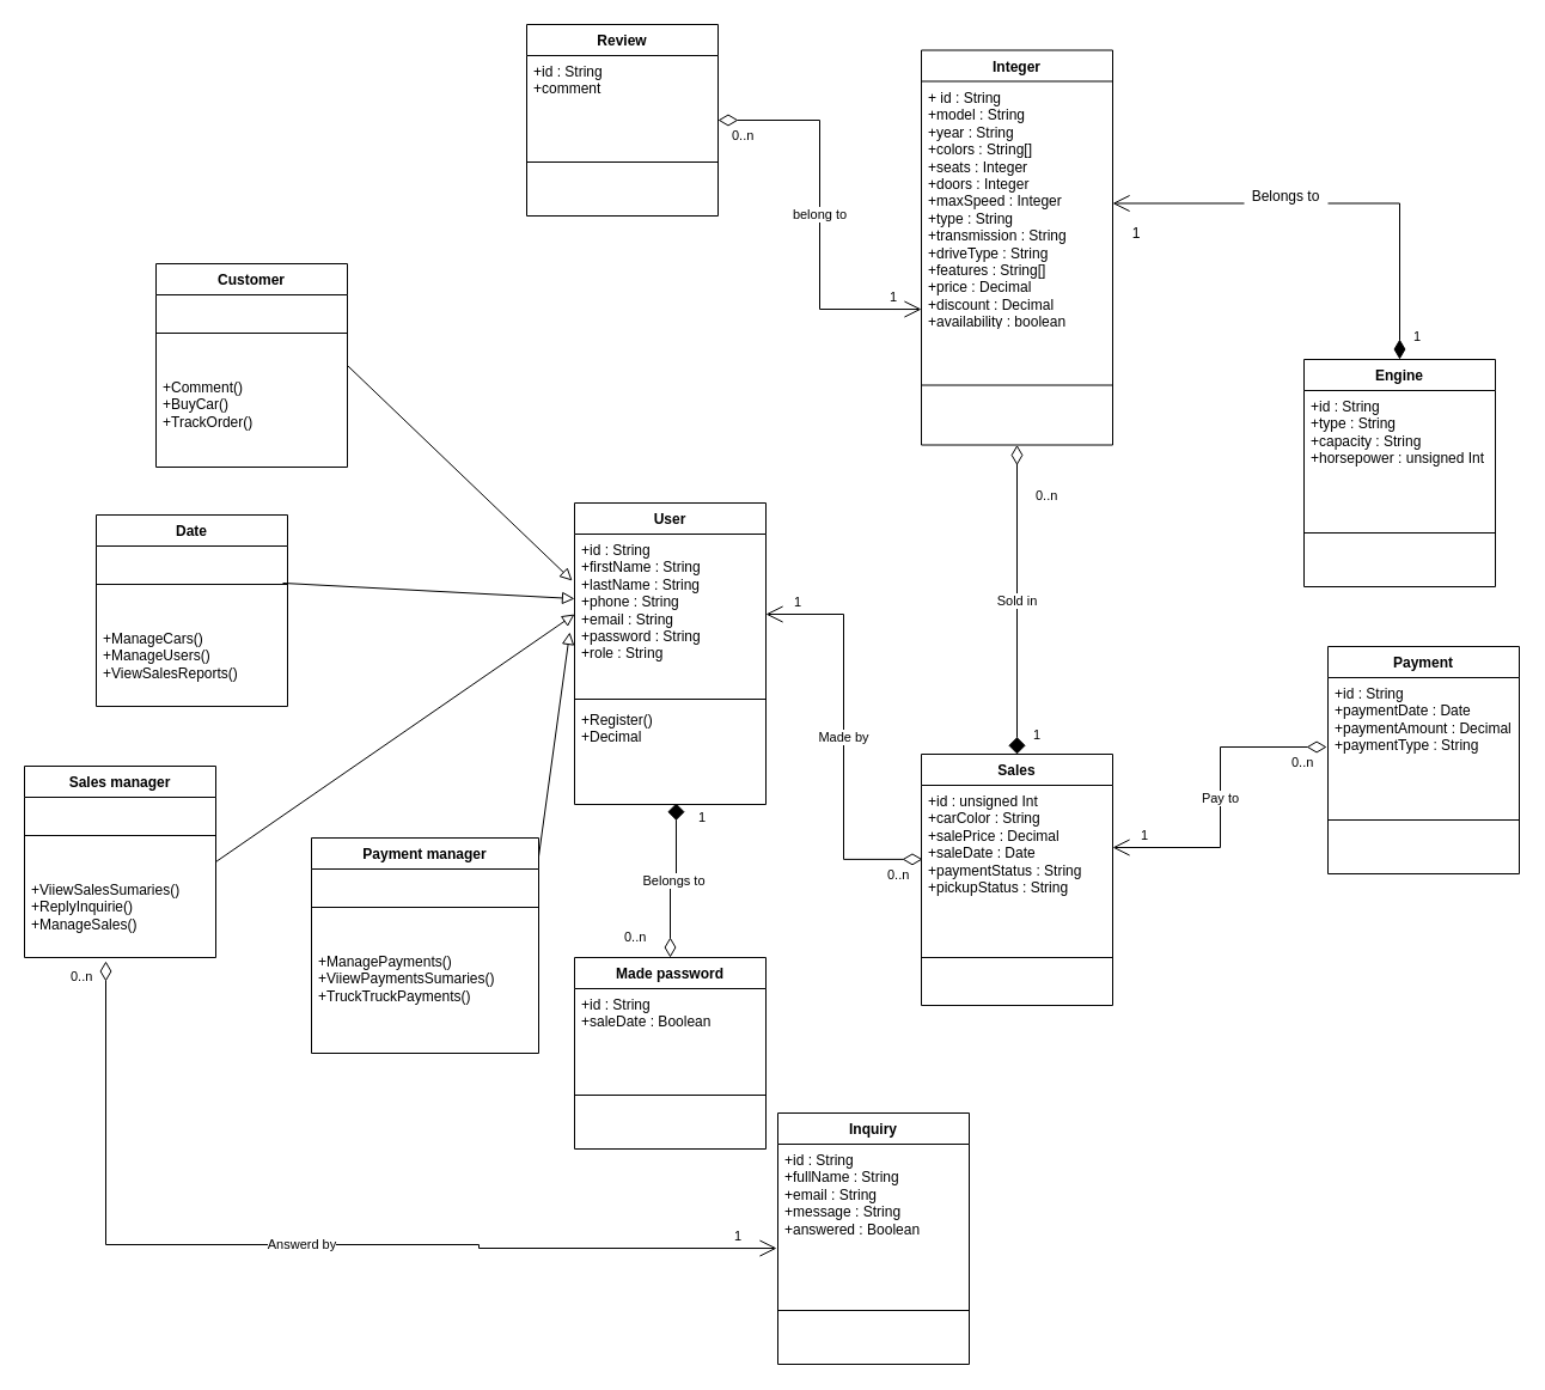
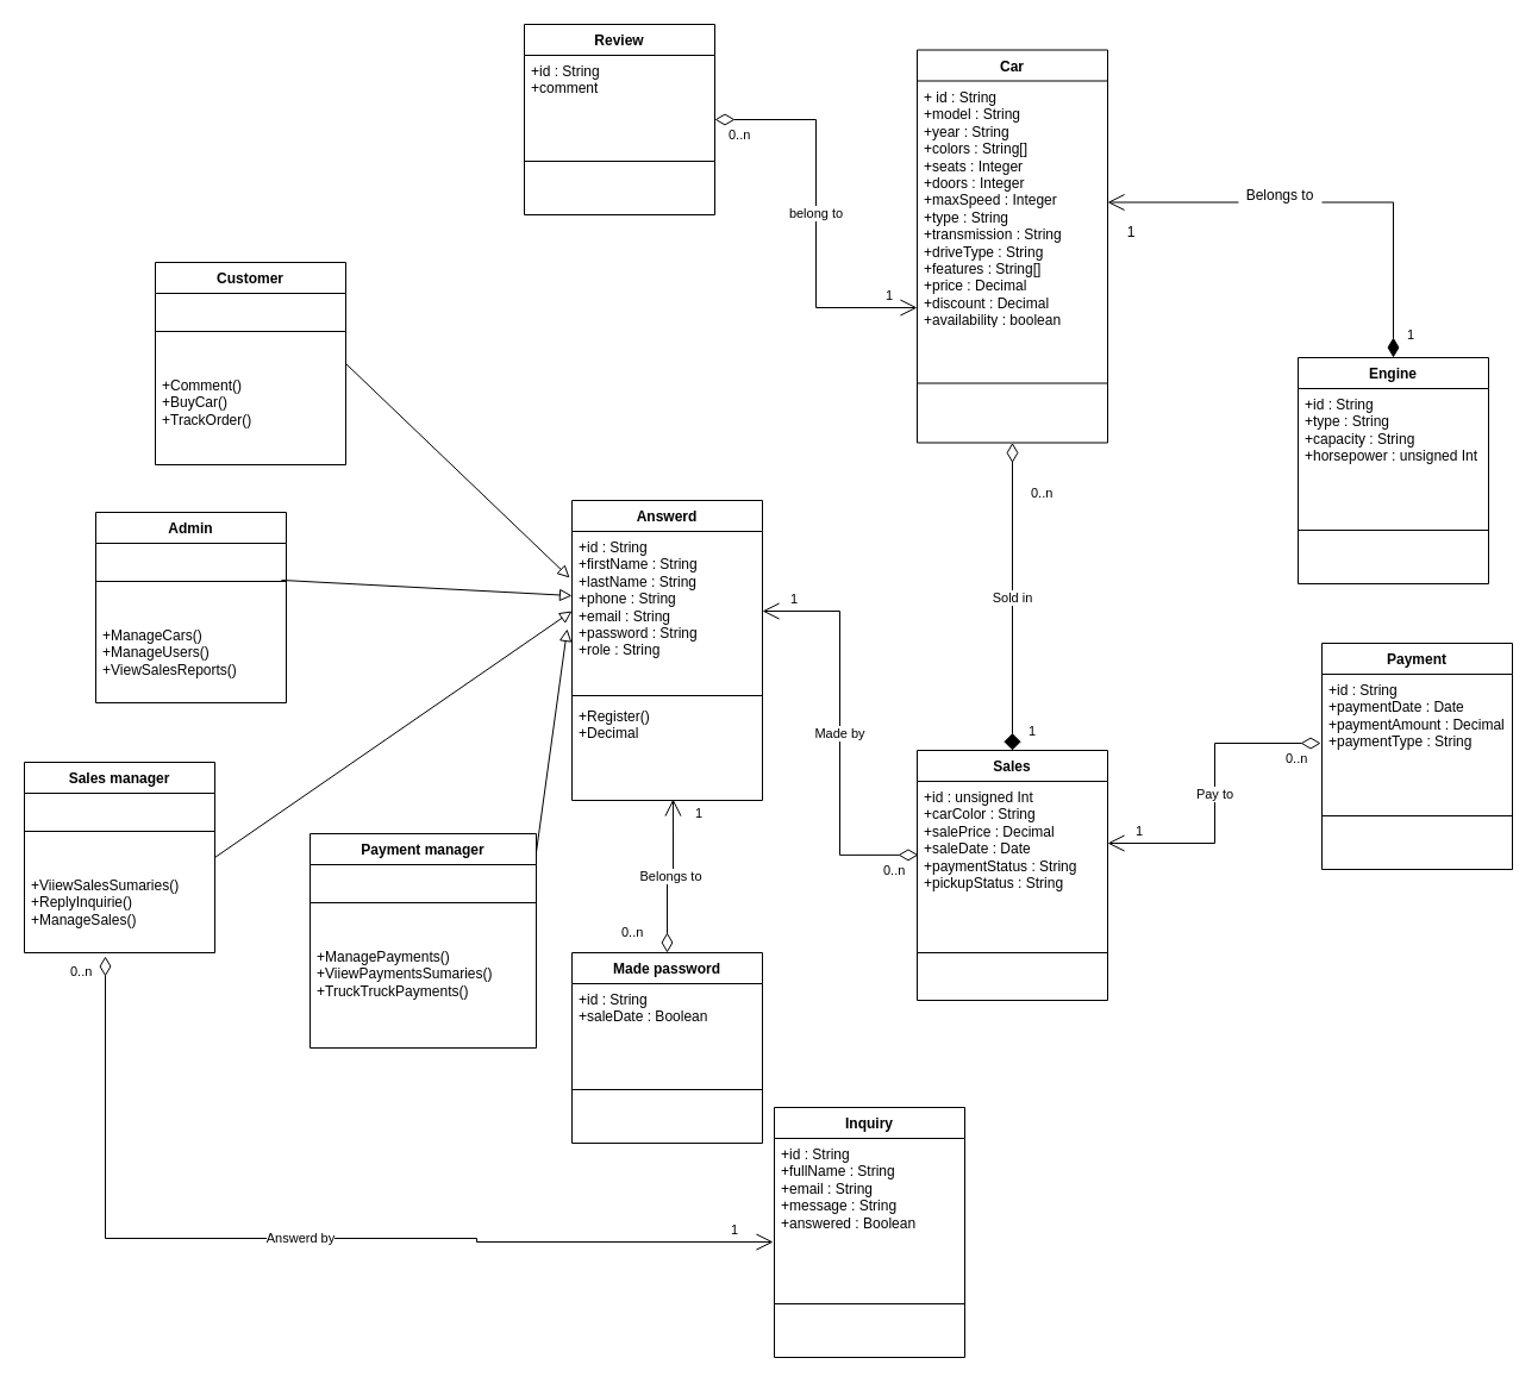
- <mxCell id="6" value="Integer" style="swimlane;fontStyle=1;align=center;verticalAlign=top;childLayout=stackLayout;horizontal=1;startSize=26;horizontalStack=0;resizeParent=1;resizeParentMax=0;resizeLast=0;collapsible=1;marginBottom=0;whiteSpace=wrap;html=1;" parent="1" vertex="1"><mxGeometry x="770" y="41.5" width="160" height="330" as="geometry" /></mxCell>
+ <mxCell id="6" value="Car" style="swimlane;fontStyle=1;align=center;verticalAlign=top;childLayout=stackLayout;horizontal=1;startSize=26;horizontalStack=0;resizeParent=1;resizeParentMax=0;resizeLast=0;collapsible=1;marginBottom=0;whiteSpace=wrap;html=1;" parent="1" vertex="1"><mxGeometry x="770" y="41.5" width="160" height="330" as="geometry" /></mxCell>
- <mxCell id="2" value="User" style="swimlane;fontStyle=1;align=center;verticalAlign=top;childLayout=stackLayout;horizontal=1;startSize=26;horizontalStack=0;resizeParent=1;resizeParentMax=0;resizeLast=0;collapsible=1;marginBottom=0;whiteSpace=wrap;html=1;" parent="1" vertex="1"><mxGeometry x="480" y="420" width="160" height="252" as="geometry"><mxRectangle x="10" y="350" width="70" height="30" as="alternateBounds" /></mxGeometry></mxCell>
+ <mxCell id="2" value="Answerd" style="swimlane;fontStyle=1;align=center;verticalAlign=top;childLayout=stackLayout;horizontal=1;startSize=26;horizontalStack=0;resizeParent=1;resizeParentMax=0;resizeLast=0;collapsible=1;marginBottom=0;whiteSpace=wrap;html=1;" parent="1" vertex="1"><mxGeometry x="480" y="420" width="160" height="252" as="geometry"><mxRectangle x="10" y="350" width="70" height="30" as="alternateBounds" /></mxGeometry></mxCell>
- <mxCell id="41" value="Date" style="swimlane;fontStyle=1;align=center;verticalAlign=top;childLayout=stackLayout;horizontal=1;startSize=26;horizontalStack=0;resizeParent=1;resizeParentMax=0;resizeLast=0;collapsible=1;marginBottom=0;whiteSpace=wrap;html=1;" parent="1" vertex="1"><mxGeometry x="80" y="430" width="160" height="160" as="geometry" /></mxCell>
+ <mxCell id="41" value="Admin" style="swimlane;fontStyle=1;align=center;verticalAlign=top;childLayout=stackLayout;horizontal=1;startSize=26;horizontalStack=0;resizeParent=1;resizeParentMax=0;resizeLast=0;collapsible=1;marginBottom=0;whiteSpace=wrap;html=1;" parent="1" vertex="1"><mxGeometry x="80" y="430" width="160" height="160" as="geometry" /></mxCell>
- <mxCell id="67" value="Belongs to" style="endArrow=diamond;html=1;endSize=12;startArrow=diamondThin;startSize=14;startFill=0;edgeStyle=orthogonalEdgeStyle;rounded=0;exitX=0.5;exitY=0;exitDx=0;exitDy=0;entryX=0.531;entryY=0.988;entryDx=0;entryDy=0;entryPerimeter=0;" edge="1" parent="1" source="62" target="5"><mxGeometry relative="1" as="geometry"><mxPoint x="721" y="755" as="sourcePoint" /><mxPoint x="590" y="550" as="targetPoint" /></mxGeometry></mxCell>
+ <mxCell id="67" value="Belongs to" style="endArrow=open;html=1;endSize=12;startArrow=diamondThin;startSize=14;startFill=0;edgeStyle=orthogonalEdgeStyle;rounded=0;exitX=0.5;exitY=0;exitDx=0;exitDy=0;entryX=0.531;entryY=0.988;entryDx=0;entryDy=0;entryPerimeter=0;" edge="1" parent="1" source="62" target="5"><mxGeometry relative="1" as="geometry"><mxPoint x="721" y="755" as="sourcePoint" /><mxPoint x="590" y="550" as="targetPoint" /></mxGeometry></mxCell>
